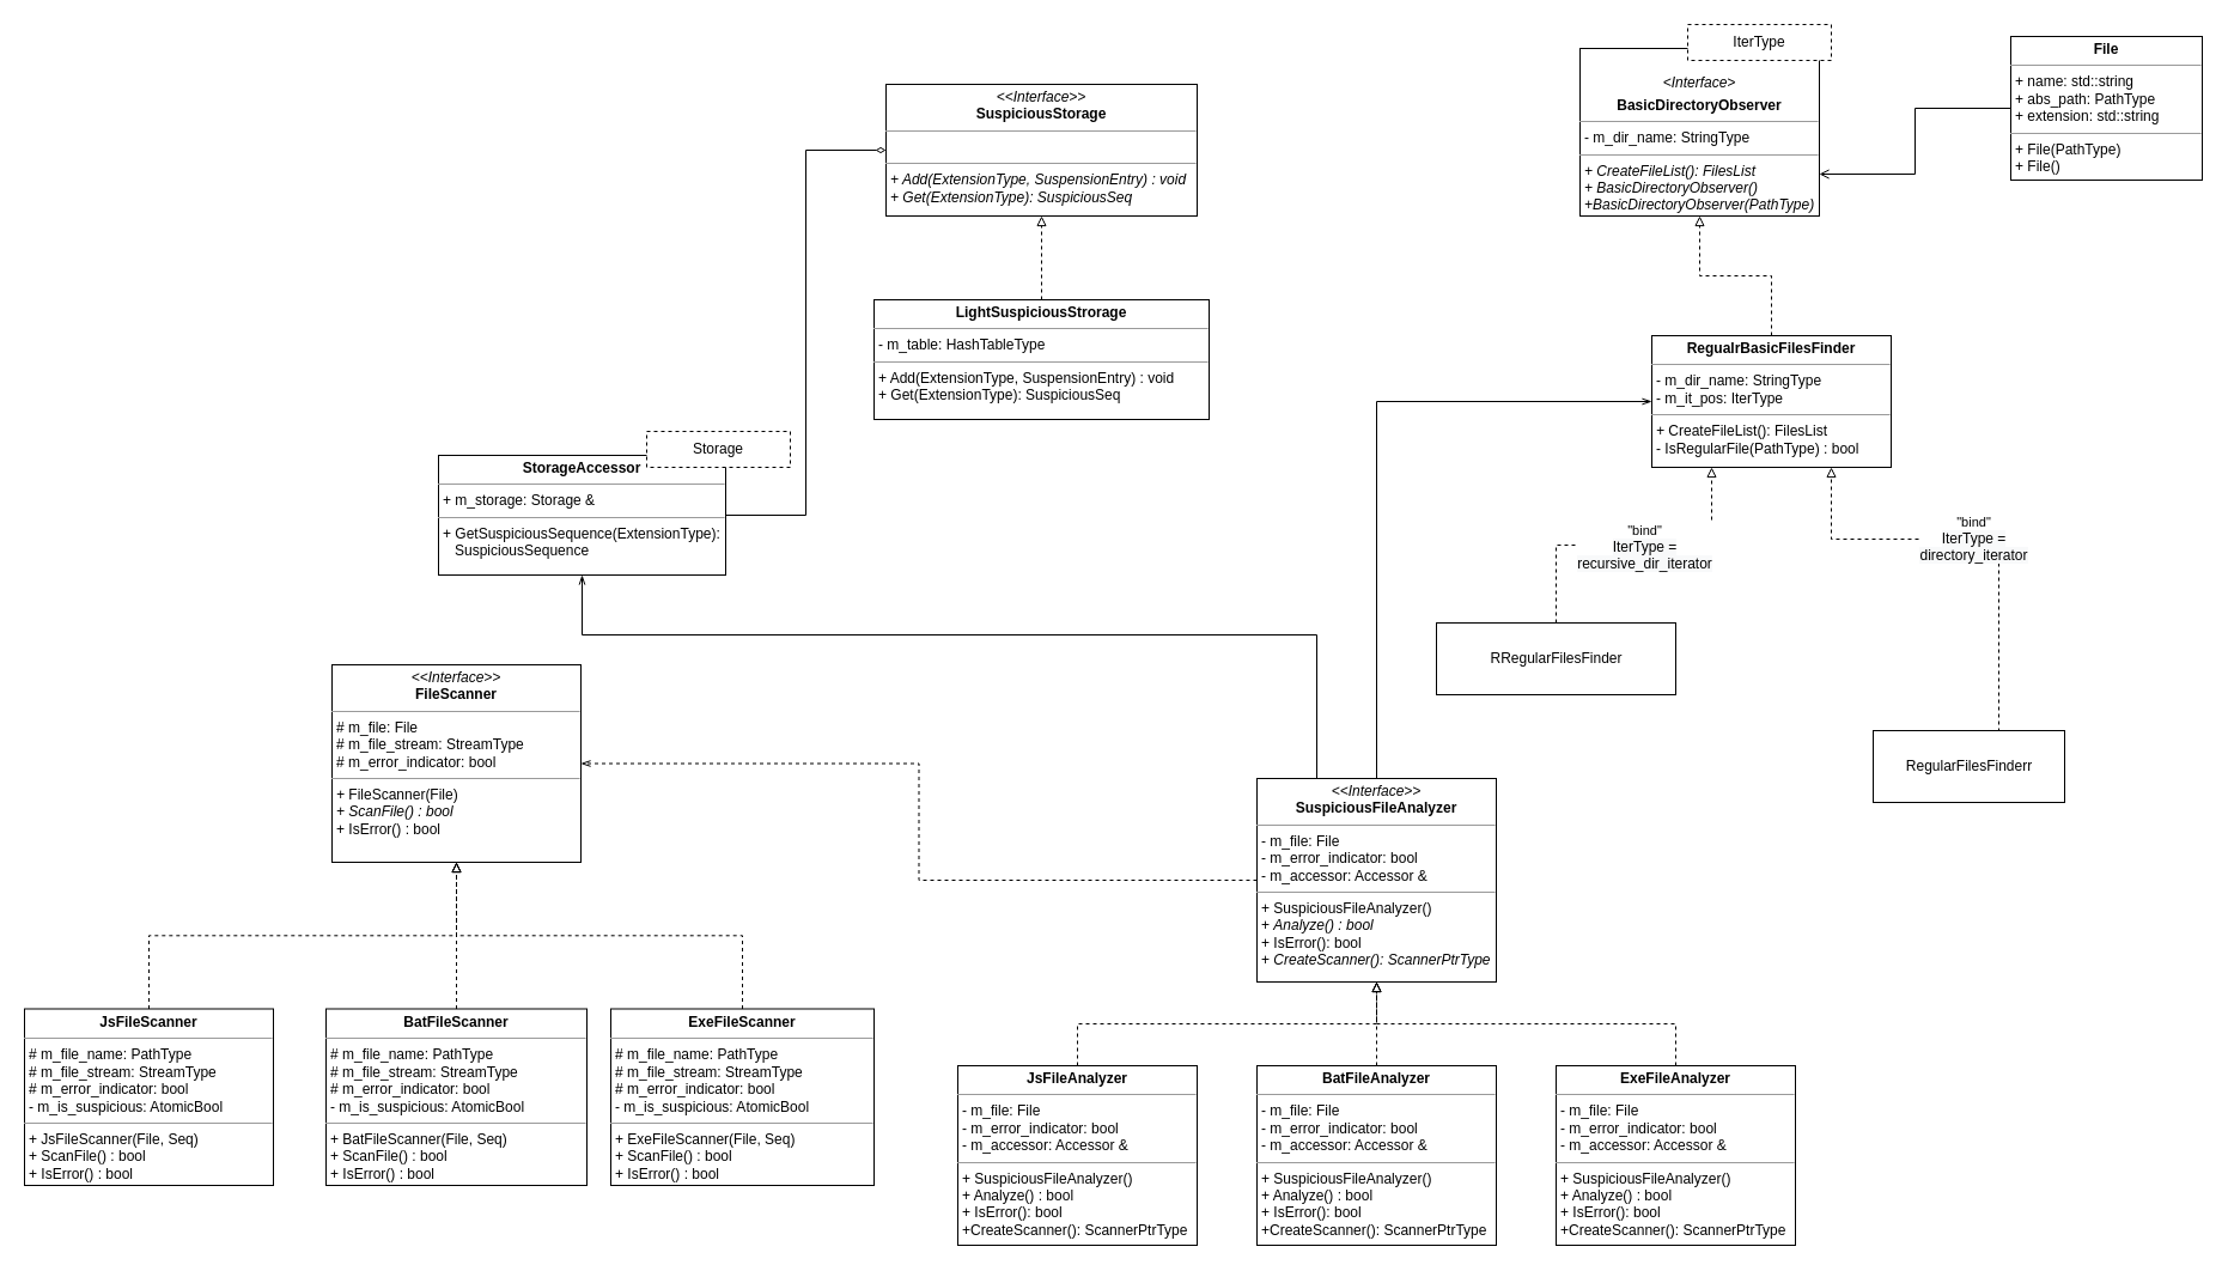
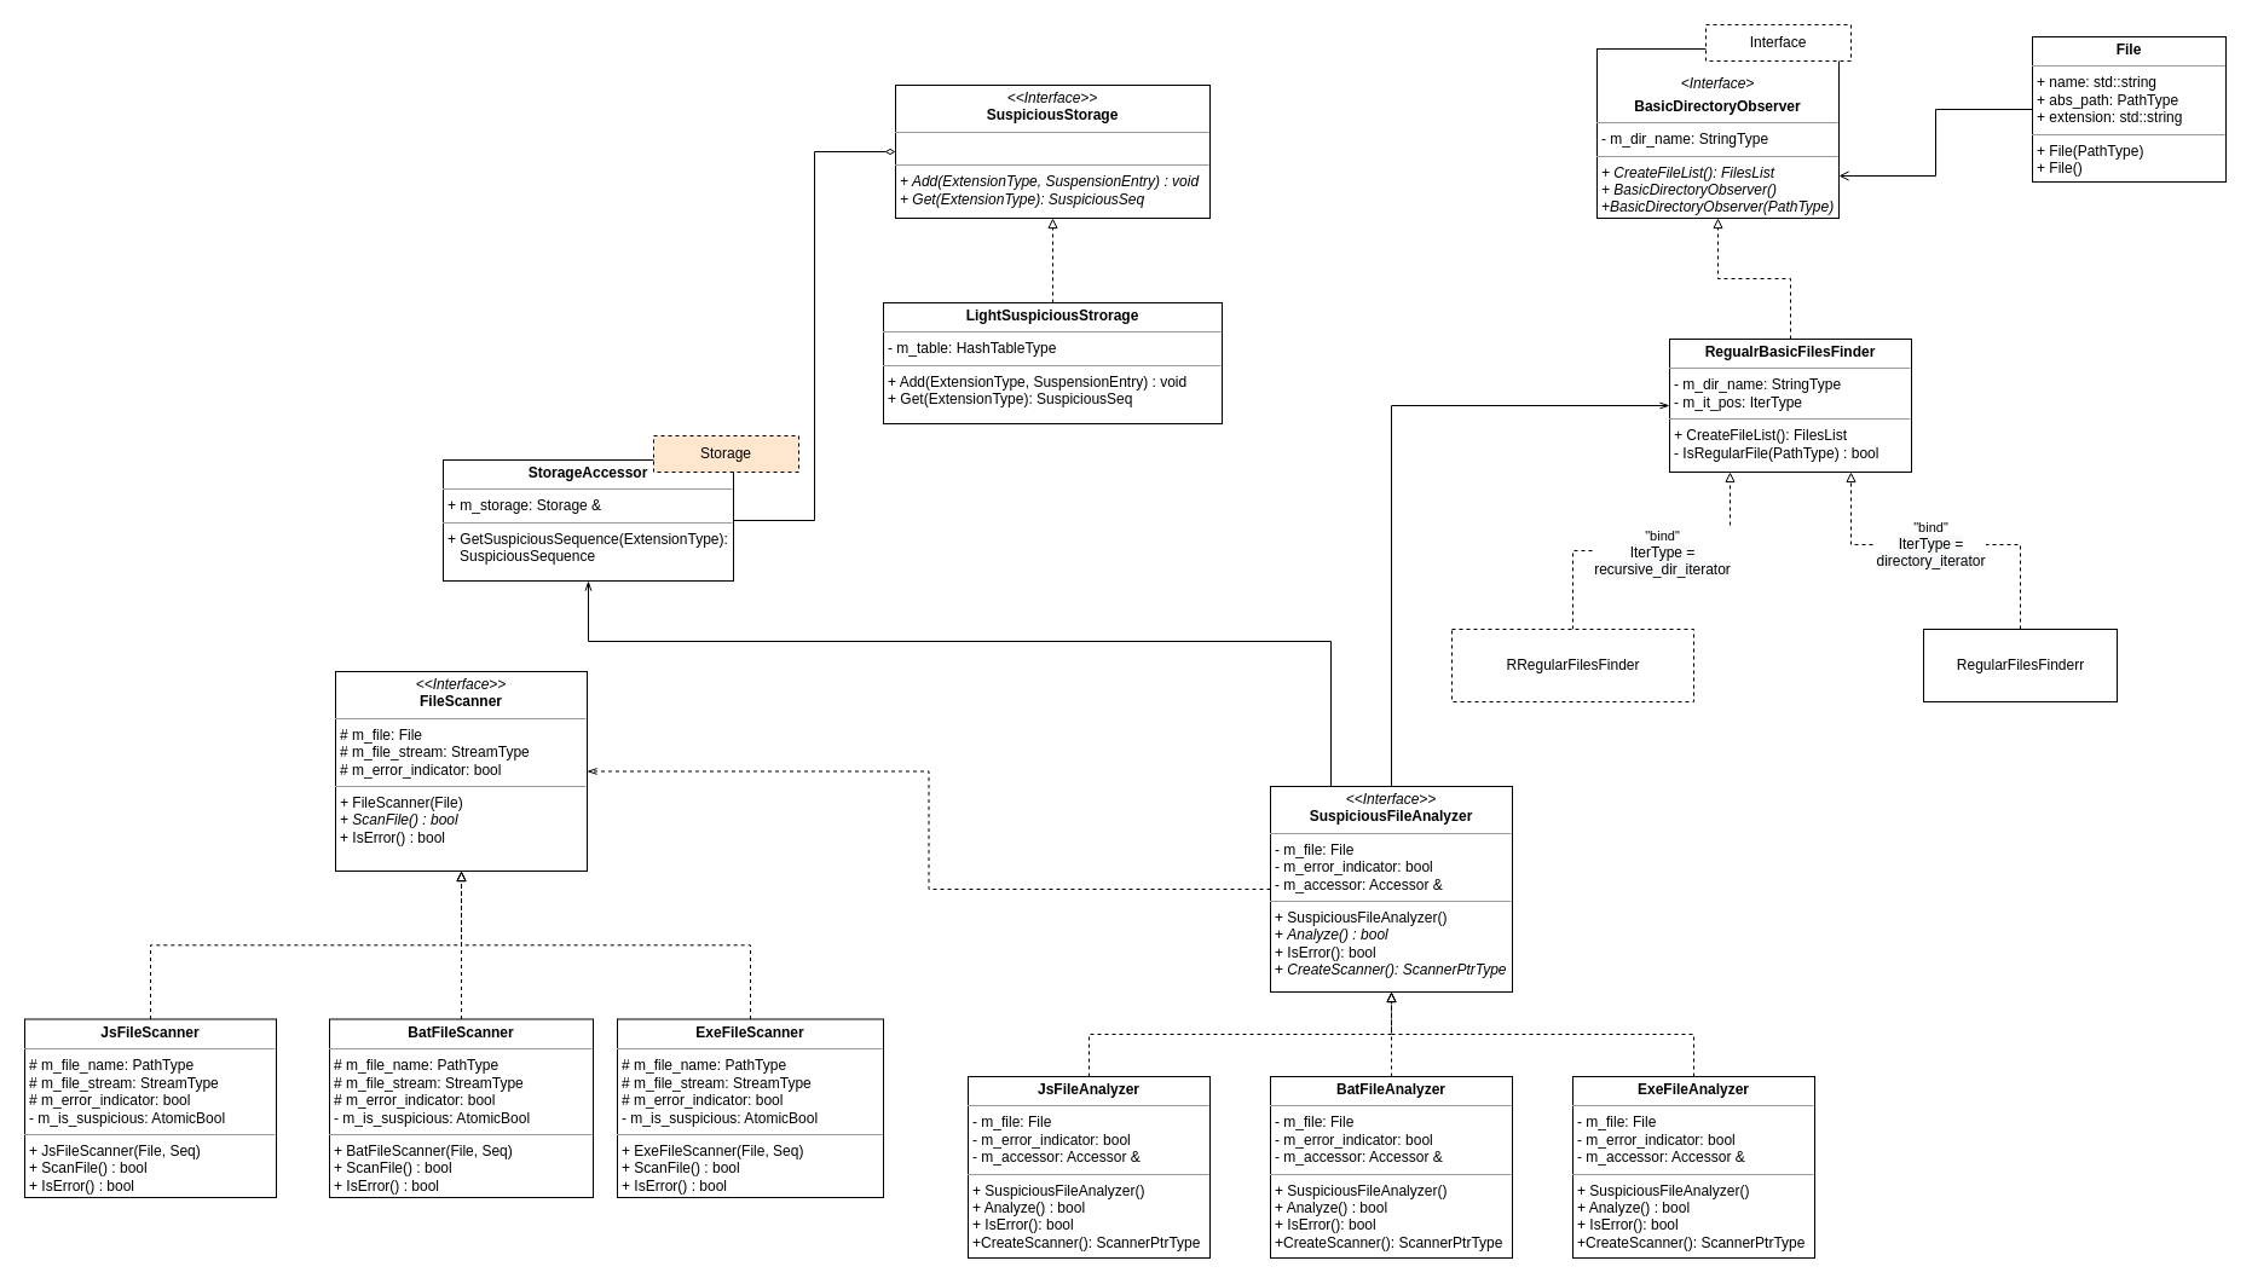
- <mxCell id="3" value="IterType" style="rounded=0;whiteSpace=wrap;html=1;dashed=1;" parent="1" vertex="1"><mxGeometry x="1410" y="20" width="120" height="30" as="geometry" /></mxCell>
+ <mxCell id="3" value="Interface" style="rounded=0;whiteSpace=wrap;html=1;dashed=1;" parent="1" vertex="1"><mxGeometry x="1410" y="20" width="120" height="30" as="geometry" /></mxCell>
- <mxCell id="20" value="Storage" style="rounded=0;whiteSpace=wrap;html=1;dashed=1;" parent="1" vertex="1"><mxGeometry x="540" y="360" width="120" height="30" as="geometry" /></mxCell>
+ <mxCell id="20" value="Storage" style="rounded=0;whiteSpace=wrap;html=1;dashed=1;fillColor=#ffe6cc;" parent="1" vertex="1"><mxGeometry x="540" y="360" width="120" height="30" as="geometry" /></mxCell>
- <mxCell id="6" value="RRegularFilesFinder" style="html=1;" parent="1" vertex="1"><mxGeometry x="1200" y="520" width="200" height="60" as="geometry" /></mxCell>
+ <mxCell id="6" value="RRegularFilesFinder" style="html=1;dashed=1;" parent="1" vertex="1"><mxGeometry x="1200" y="520" width="200" height="60" as="geometry" /></mxCell>
- <mxCell id="10" value="RegularFilesFinderr" style="html=1;" parent="1" vertex="1"><mxGeometry x="1565" y="610" width="160" height="60" as="geometry" /></mxCell>
+ <mxCell id="10" value="RegularFilesFinderr" style="html=1;" parent="1" vertex="1"><mxGeometry x="1590" y="520" width="160" height="60" as="geometry" /></mxCell>
